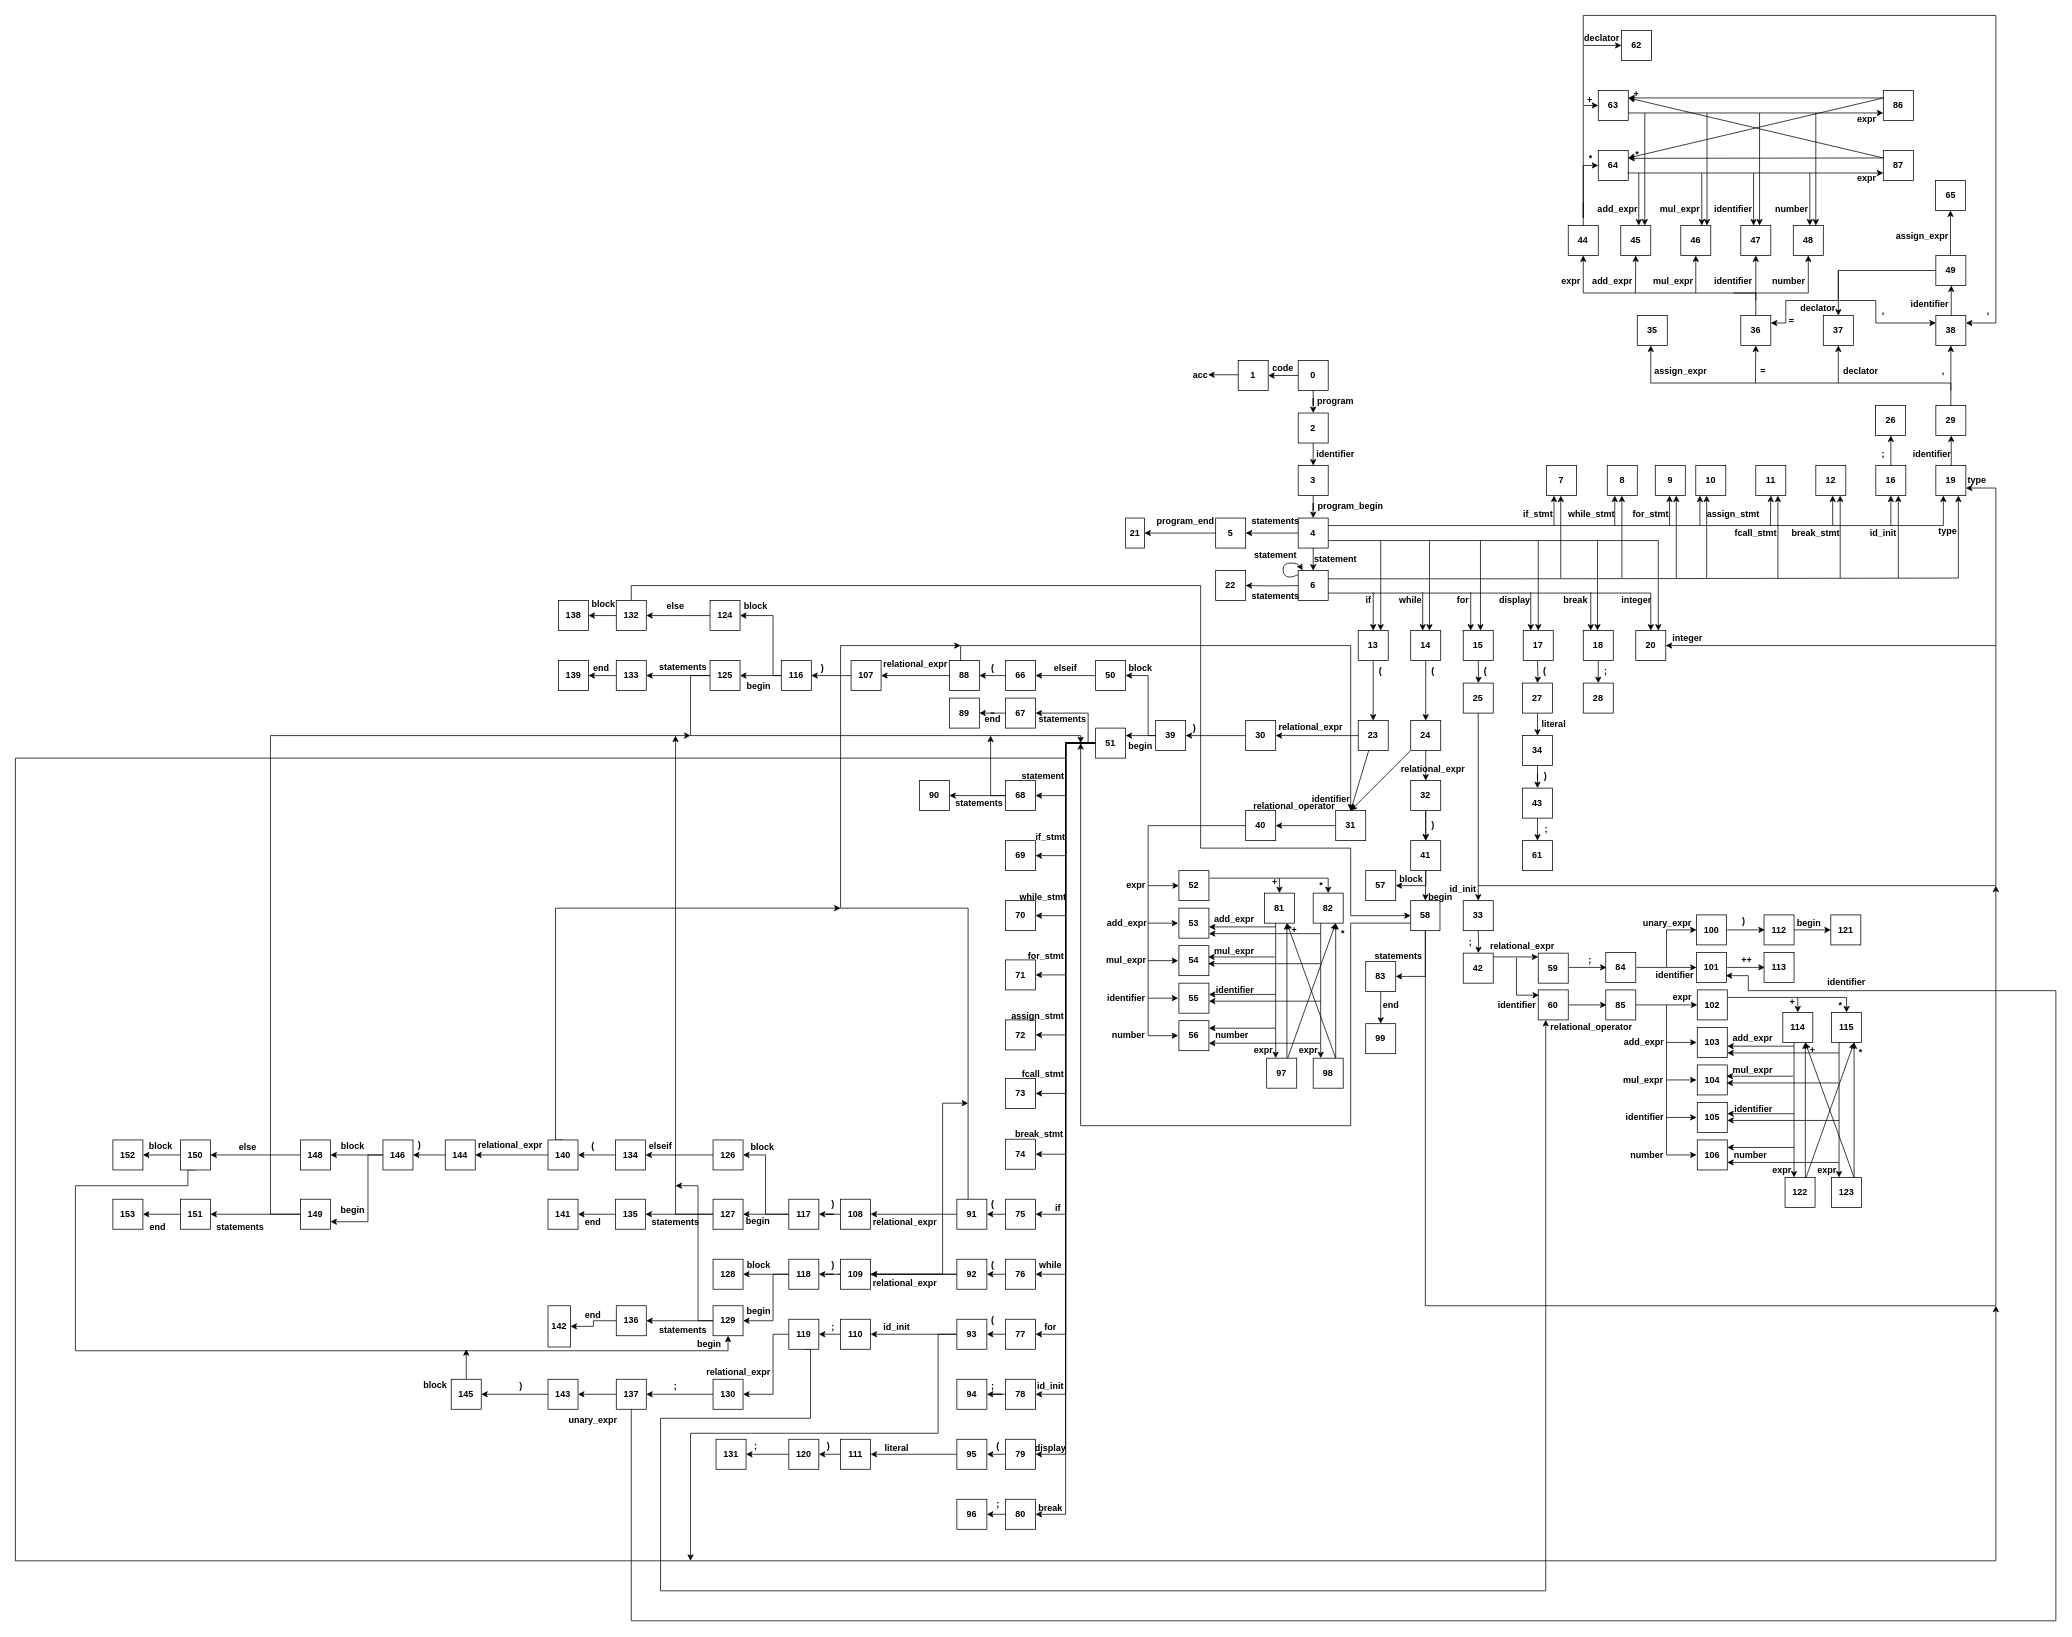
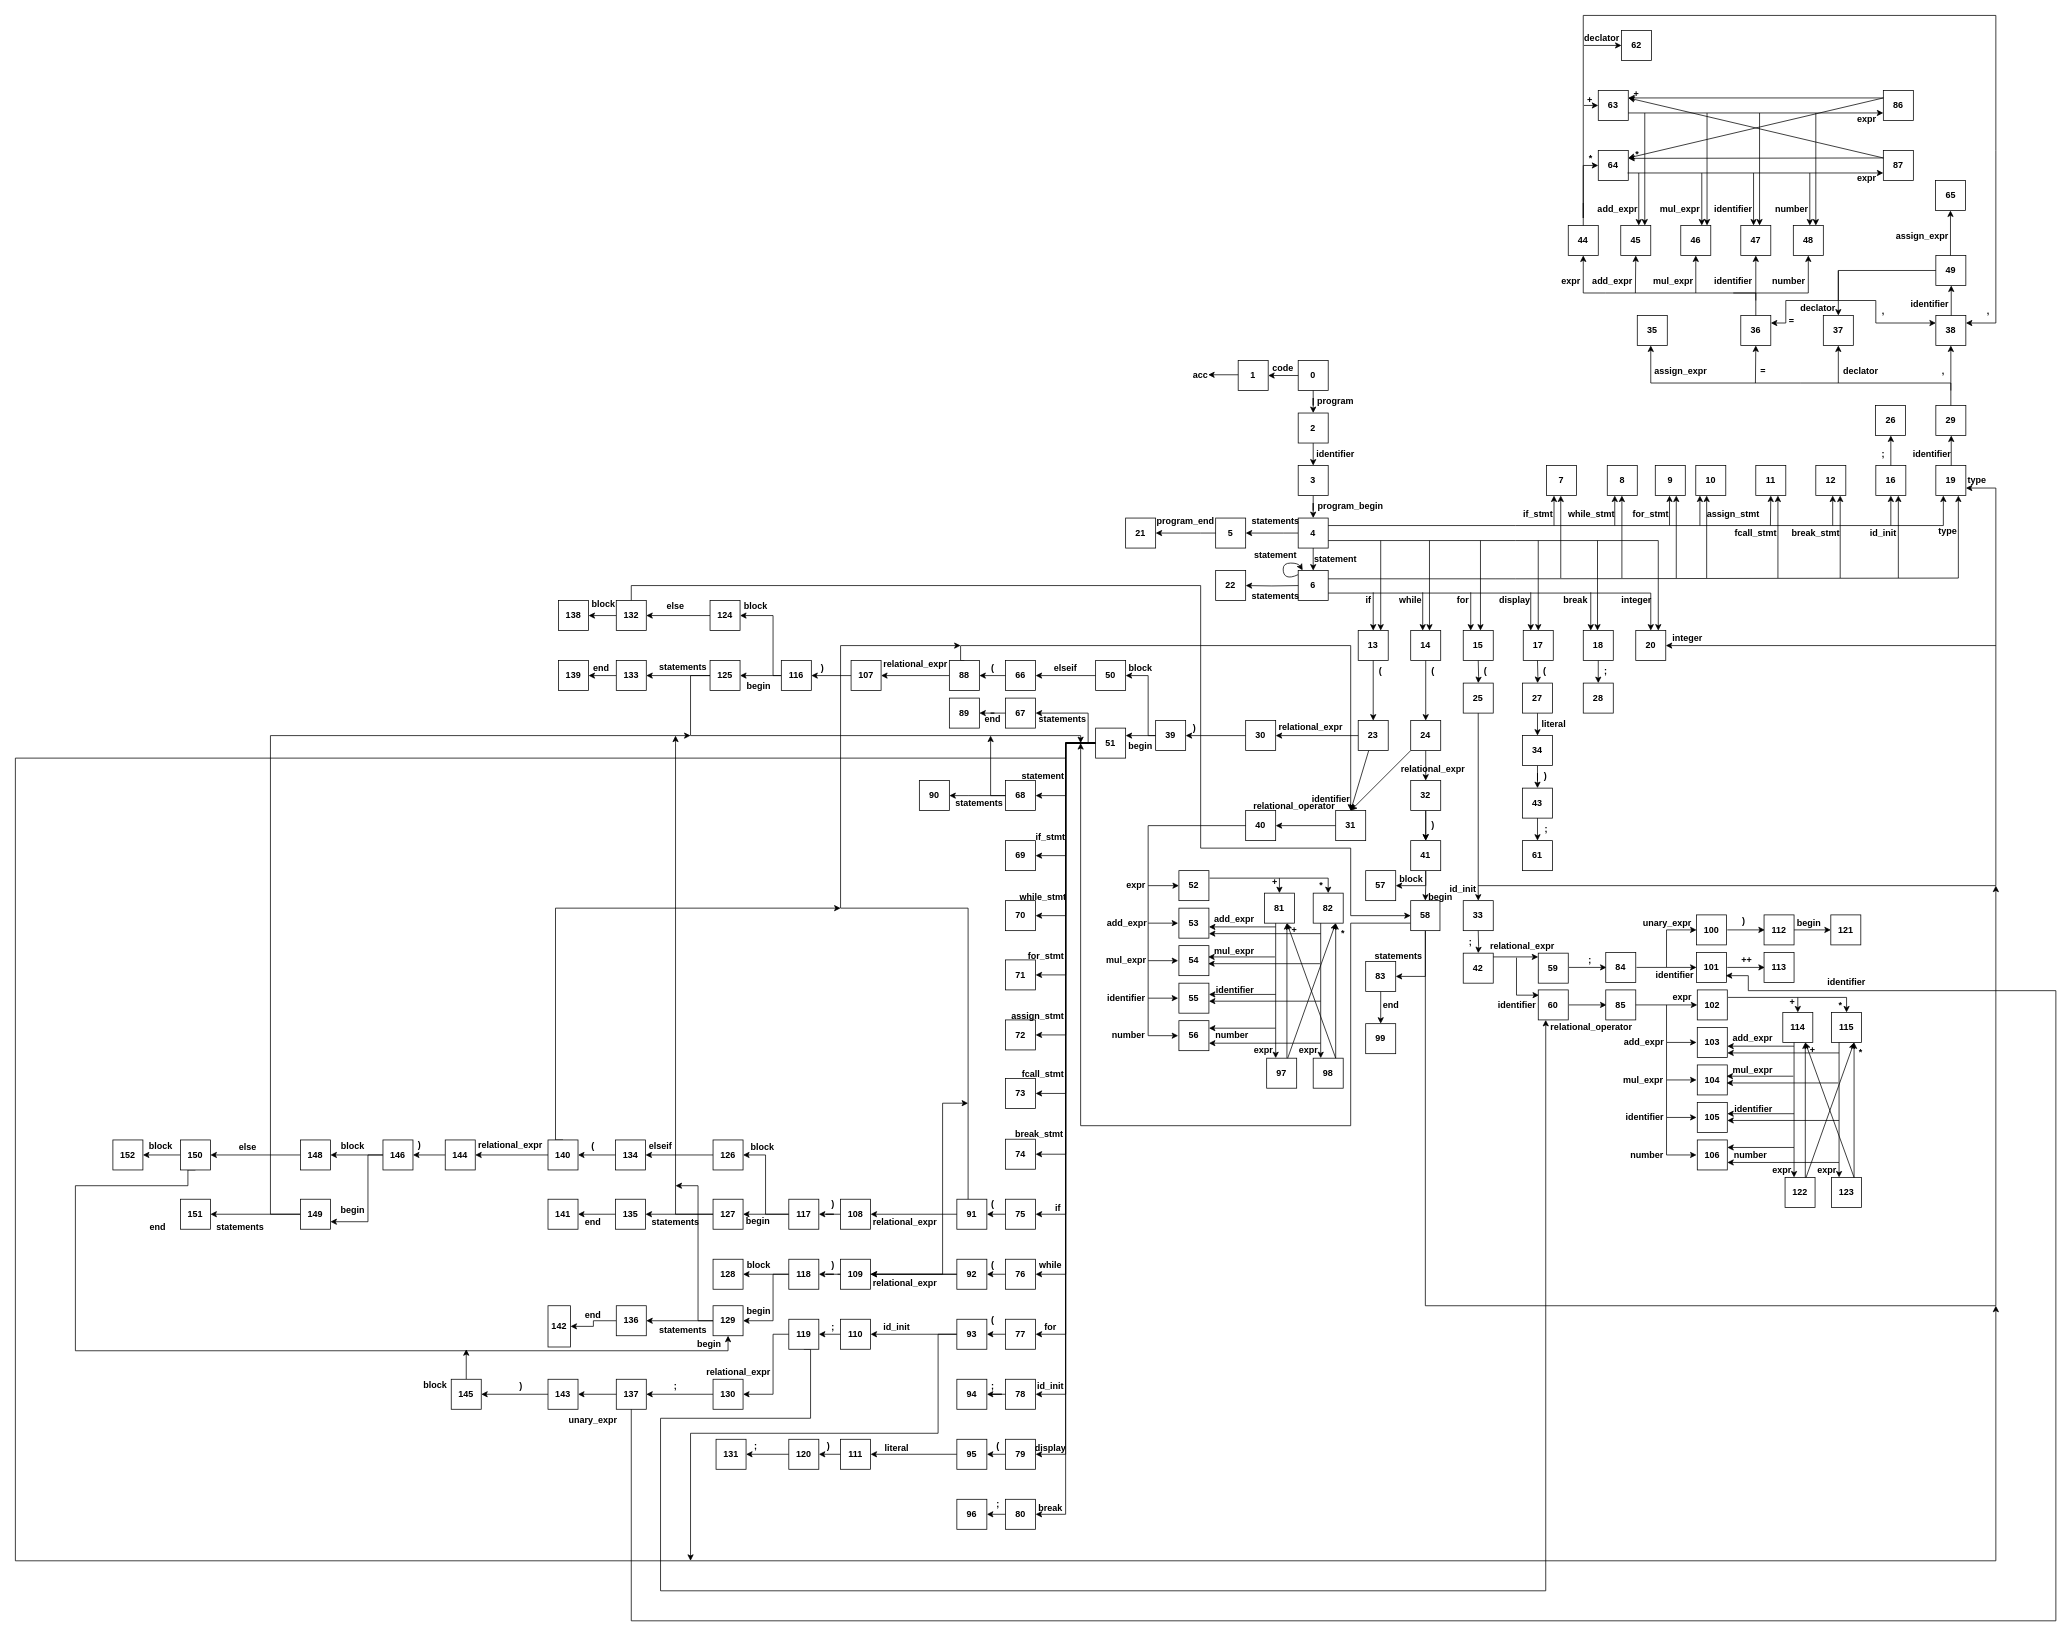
- <mxCell id="17" value="21" style="rounded=0;whiteSpace=wrap;html=1;fontStyle=1" vertex="1" parent="1"><mxGeometry x="1500" y="690" width="25" height="40" as="geometry" /></mxCell>
+ <mxCell id="17" value="21" style="rounded=0;whiteSpace=wrap;html=1;fontStyle=1" vertex="1" parent="1"><mxGeometry x="1500" y="690" width="40" height="40" as="geometry" /></mxCell>
- <mxCell id="480" value="153" style="rounded=0;whiteSpace=wrap;html=1;fontStyle=1" vertex="1" parent="1"><mxGeometry x="150" y="1598" width="40" height="40" as="geometry" /></mxCell>
- <mxCell id="478" style="edgeStyle=orthogonalEdgeStyle;rounded=0;orthogonalLoop=1;jettySize=auto;html=1;exitX=0;exitY=0.5;exitDx=0;exitDy=0;entryX=1;entryY=0.5;entryDx=0;entryDy=0;fontStyle=1" edge="1" parent="1" source="479" target="480"><mxGeometry relative="1" as="geometry" /></mxCell>
